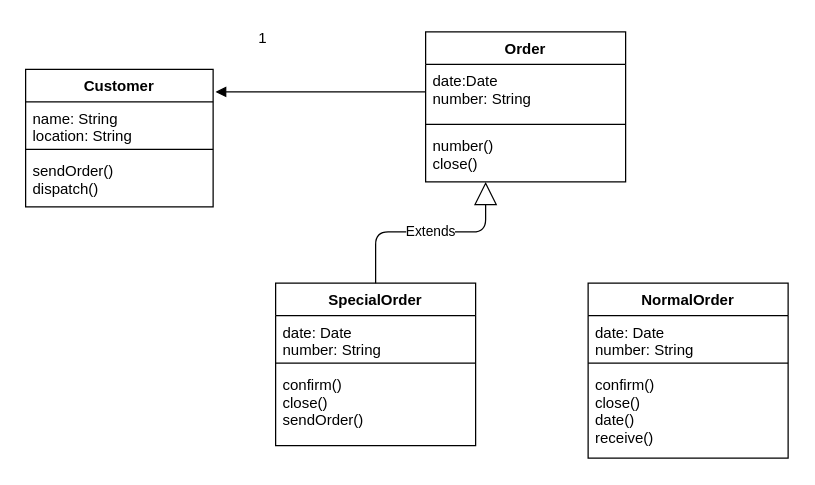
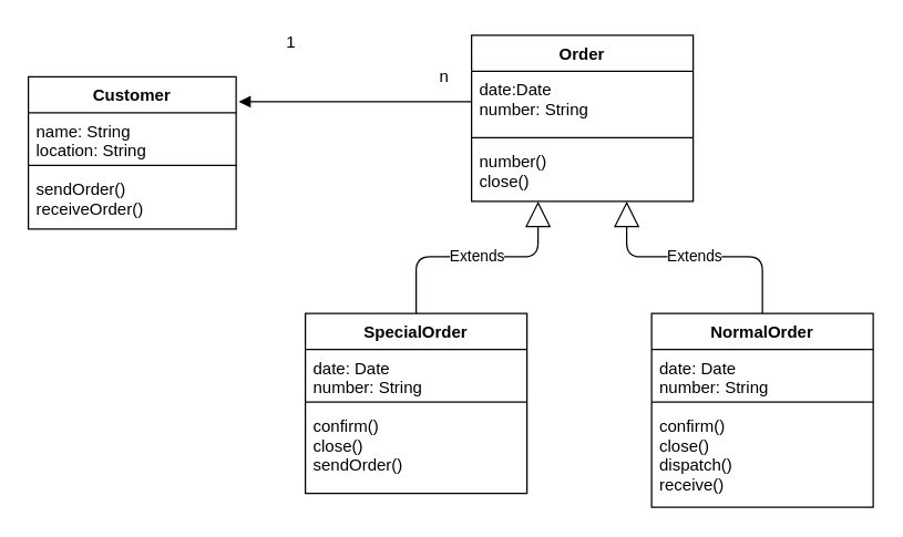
+ <mxCell id="15" value="n" style="text;html=1;align=center;verticalAlign=middle;resizable=0;points=[];autosize=1;" vertex="1" parent="1"><mxGeometry x="310" y="45" width="20" height="20" as="geometry" /></mxCell>
- <mxCell id="14" value="sendOrder()&#10;dispatch()" style="text;strokeColor=none;fillColor=none;align=left;verticalAlign=top;spacingLeft=4;spacingRight=4;overflow=hidden;rotatable=0;points=[[0,0.5],[1,0.5]];portConstraint=eastwest;" vertex="1" parent="11"><mxGeometry y="68" width="150" height="42" as="geometry" /></mxCell>
+ <mxCell id="14" value="sendOrder()&#10;receiveOrder()" style="text;strokeColor=none;fillColor=none;align=left;verticalAlign=top;spacingLeft=4;spacingRight=4;overflow=hidden;rotatable=0;points=[[0,0.5],[1,0.5]];portConstraint=eastwest;" vertex="1" parent="11"><mxGeometry y="68" width="150" height="42" as="geometry" /></mxCell>
+ <mxCell id="18" value="Extends" style="endArrow=block;endSize=16;endFill=0;html=1;entryX=0.7;entryY=1;entryDx=0;entryDy=0;entryPerimeter=0;exitX=0.5;exitY=0;exitDx=0;exitDy=0;" edge="1" parent="1" source="19" target="9"><mxGeometry width="160" relative="1" as="geometry"><mxPoint x="250" y="305" as="sourcePoint" /><mxPoint x="410" y="305" as="targetPoint" /><Array as="points"><mxPoint x="550" y="185" /><mxPoint x="452" y="185" /></Array></mxGeometry></mxCell>
- <mxCell id="22" value="confirm()&#10;close()&#10;date()&#10;receive()" style="text;strokeColor=none;fillColor=none;align=left;verticalAlign=top;spacingLeft=4;spacingRight=4;overflow=hidden;rotatable=0;points=[[0,0.5],[1,0.5]];portConstraint=eastwest;" vertex="1" parent="19"><mxGeometry y="68" width="160" height="72" as="geometry" /></mxCell>
+ <mxCell id="22" value="confirm()&#10;close()&#10;dispatch()&#10;receive()" style="text;strokeColor=none;fillColor=none;align=left;verticalAlign=top;spacingLeft=4;spacingRight=4;overflow=hidden;rotatable=0;points=[[0,0.5],[1,0.5]];portConstraint=eastwest;" vertex="1" parent="19"><mxGeometry y="68" width="160" height="72" as="geometry" /></mxCell>
